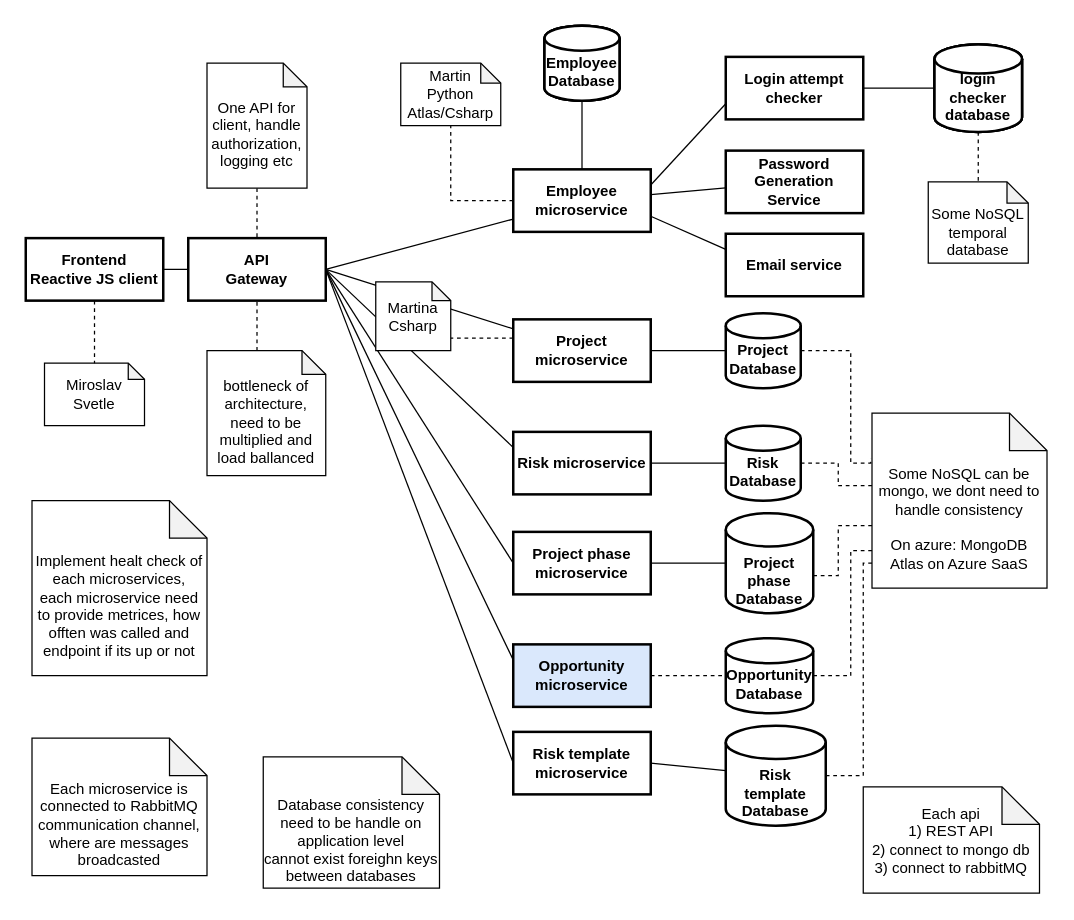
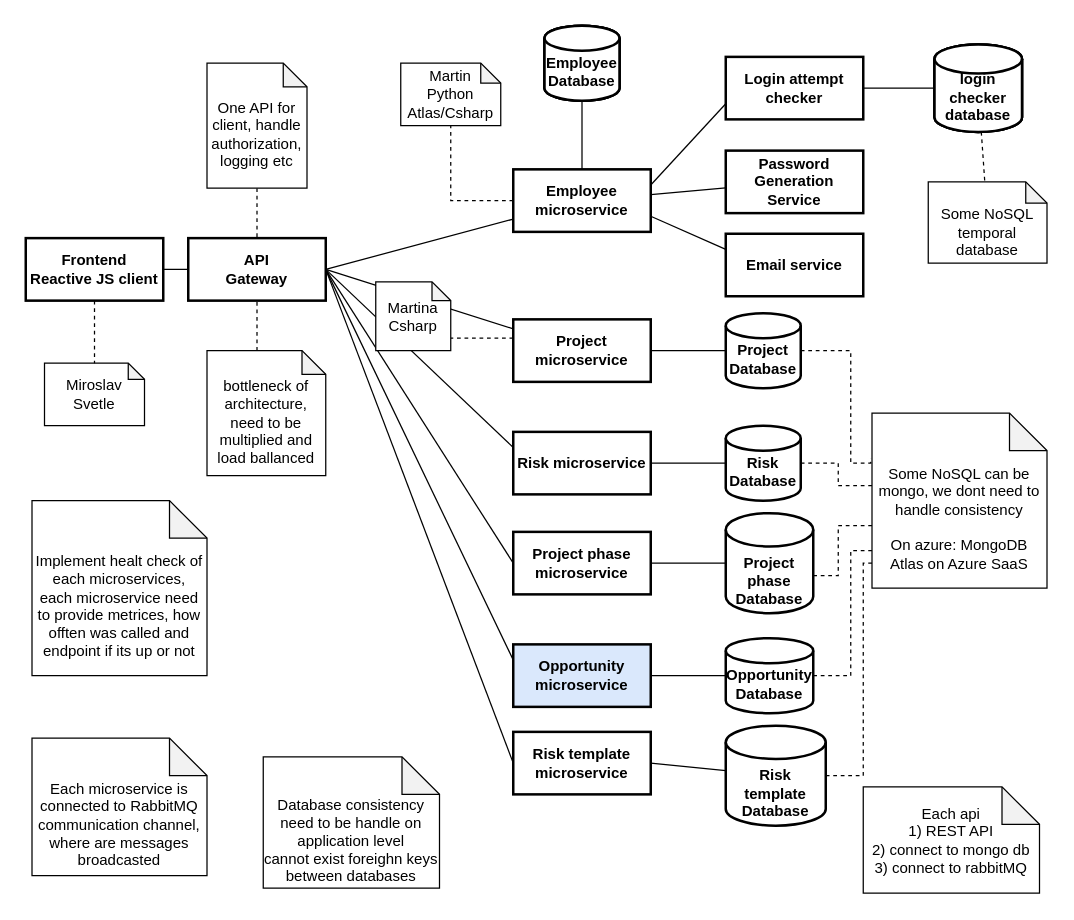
- <mxCell id="21" value="&lt;br&gt;Some NoSQL temporal database" style="shape=note;whiteSpace=wrap;html=1;backgroundOutline=1;darkOpacity=0.05;size=17;" vertex="1" parent="1"><mxGeometry x="742" y="145" width="80" height="65" as="geometry" /></mxCell>
+ <mxCell id="21" value="&lt;br&gt;Some NoSQL temporal database" style="shape=note;whiteSpace=wrap;html=1;backgroundOutline=1;darkOpacity=0.05;size=17;" vertex="1" parent="1"><mxGeometry x="742" y="145" width="95" height="65" as="geometry" /></mxCell>
- <mxCell id="35" value="" style="endArrow=none;html=1;rounded=0;dashed=1;" edge="1" parent="1" source="32" target="34"><mxGeometry width="50" height="50" relative="1" as="geometry"><mxPoint x="530" y="447" as="sourcePoint" /><mxPoint x="630" y="540" as="targetPoint" /></mxGeometry></mxCell>
+ <mxCell id="35" value="" style="endArrow=none;html=1;rounded=0;" edge="1" parent="1" source="32" target="34"><mxGeometry width="50" height="50" relative="1" as="geometry"><mxPoint x="530" y="447" as="sourcePoint" /><mxPoint x="630" y="540" as="targetPoint" /></mxGeometry></mxCell>
